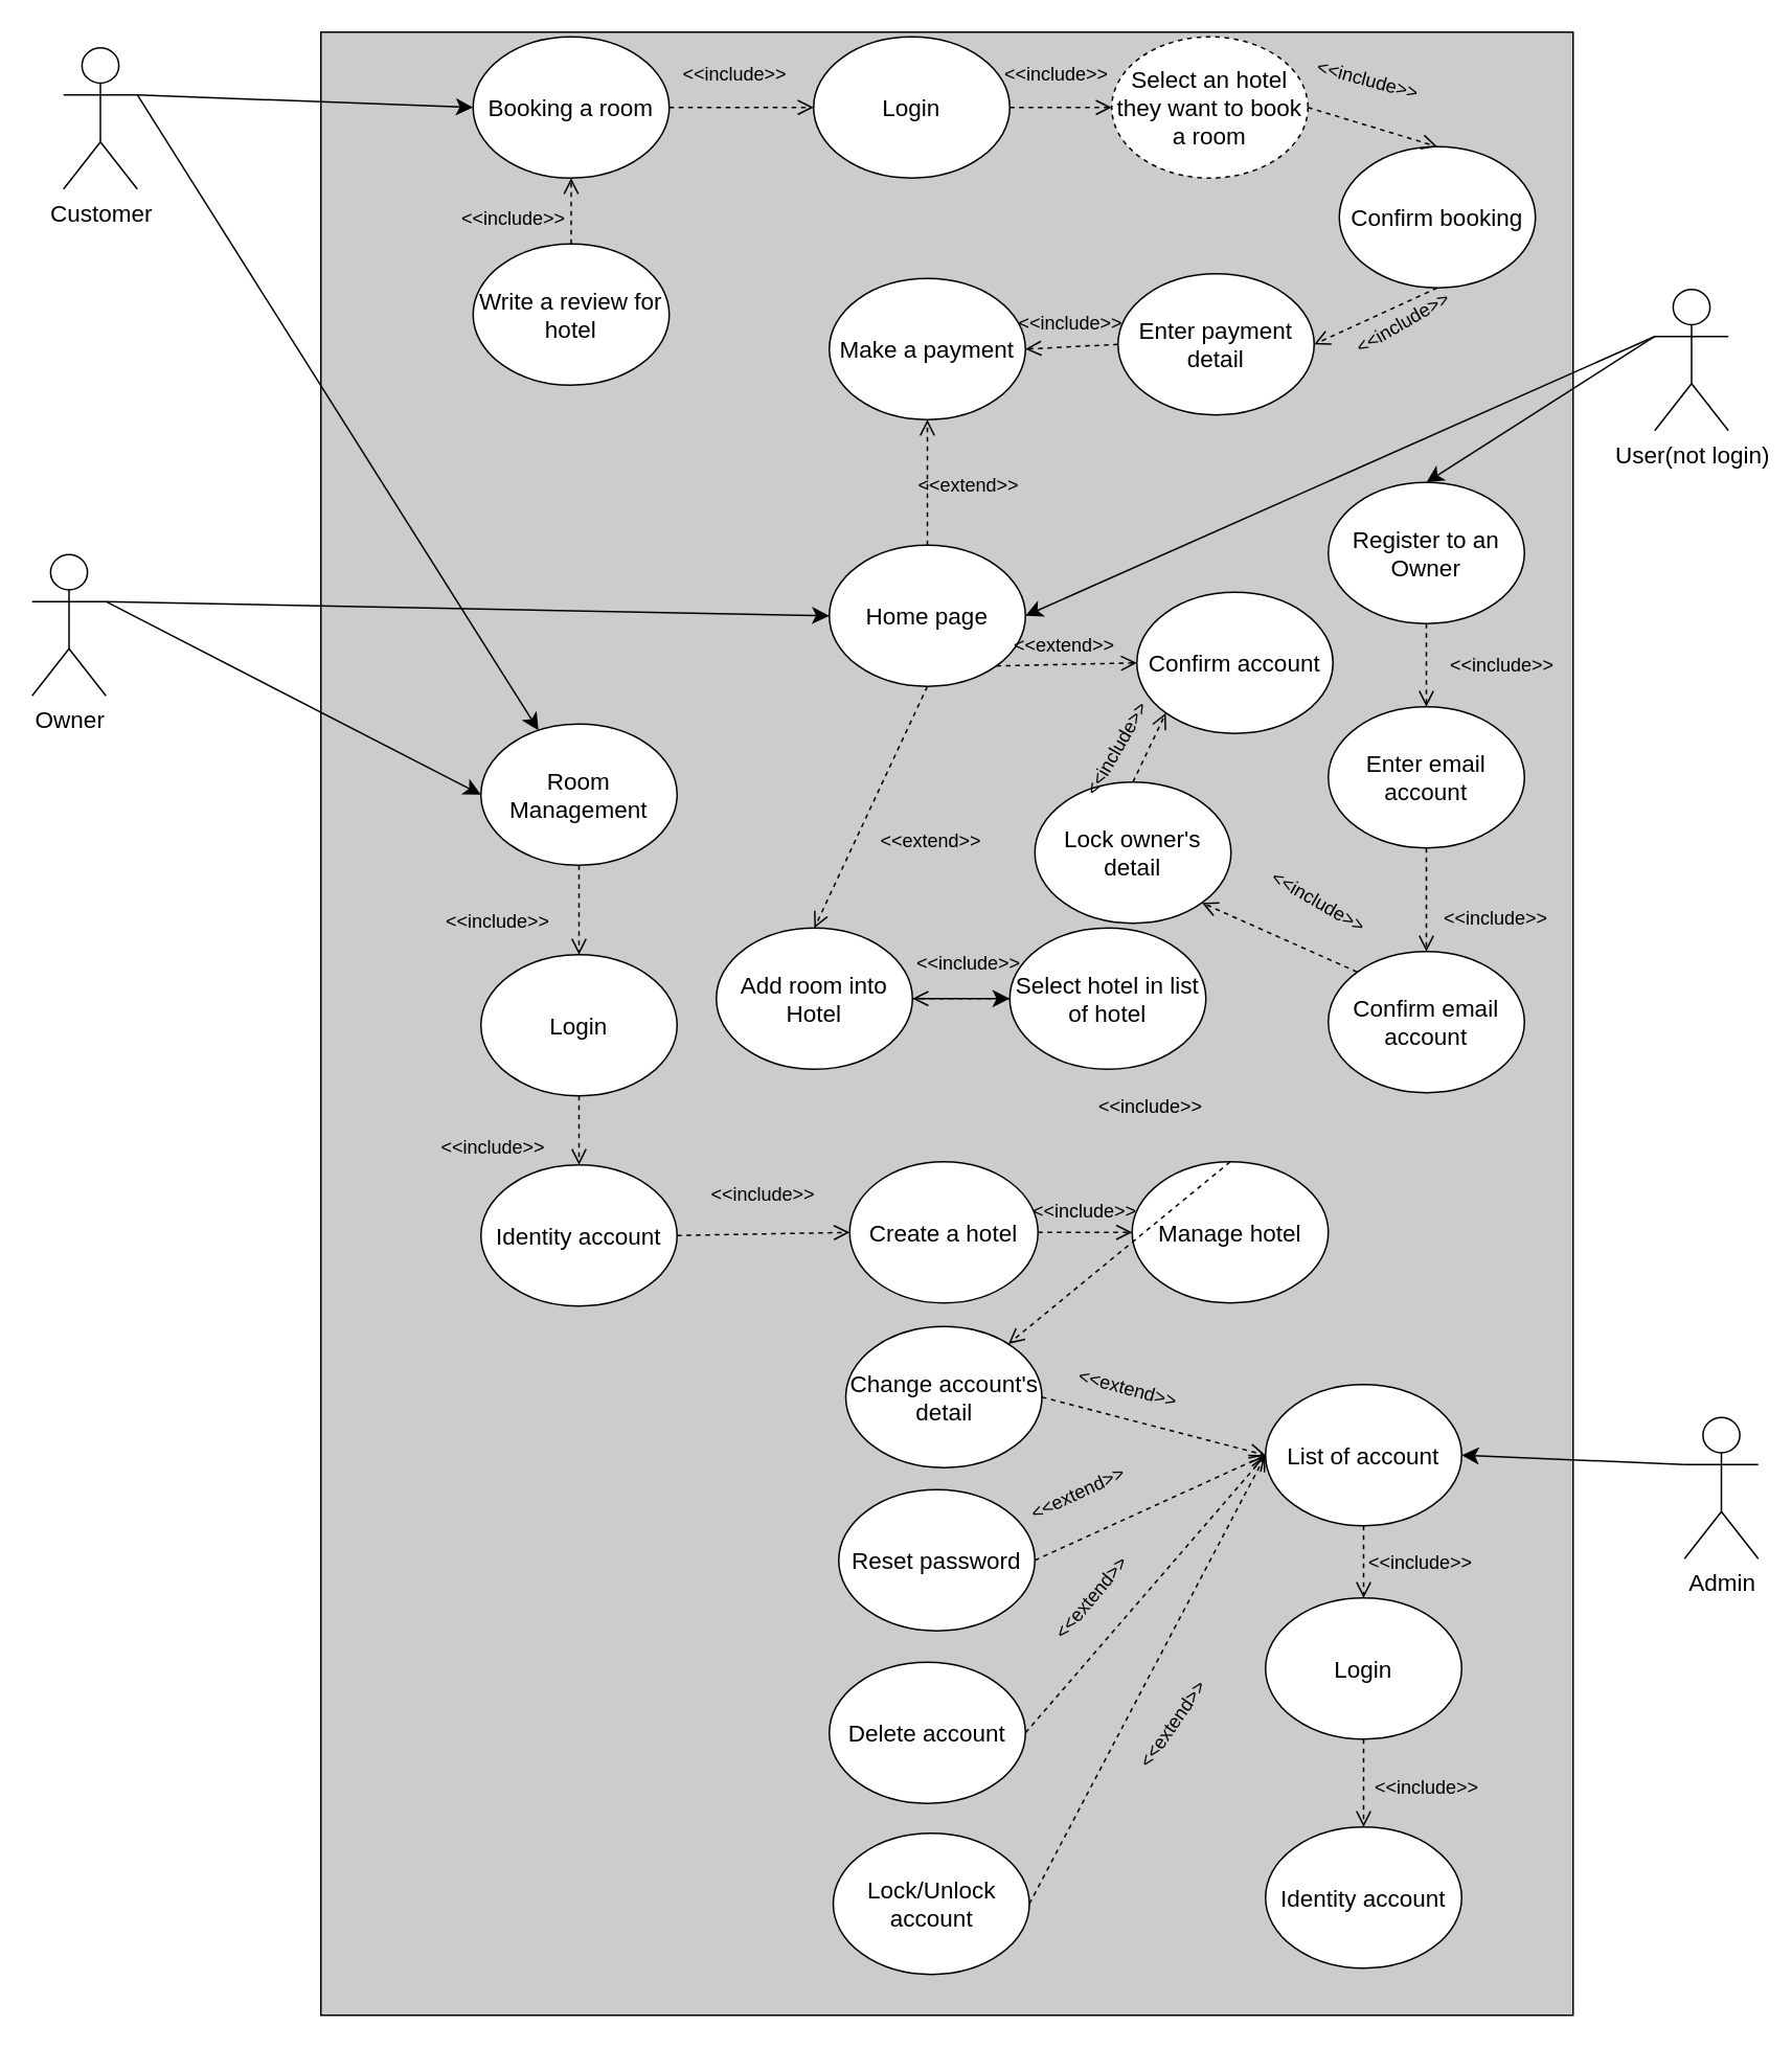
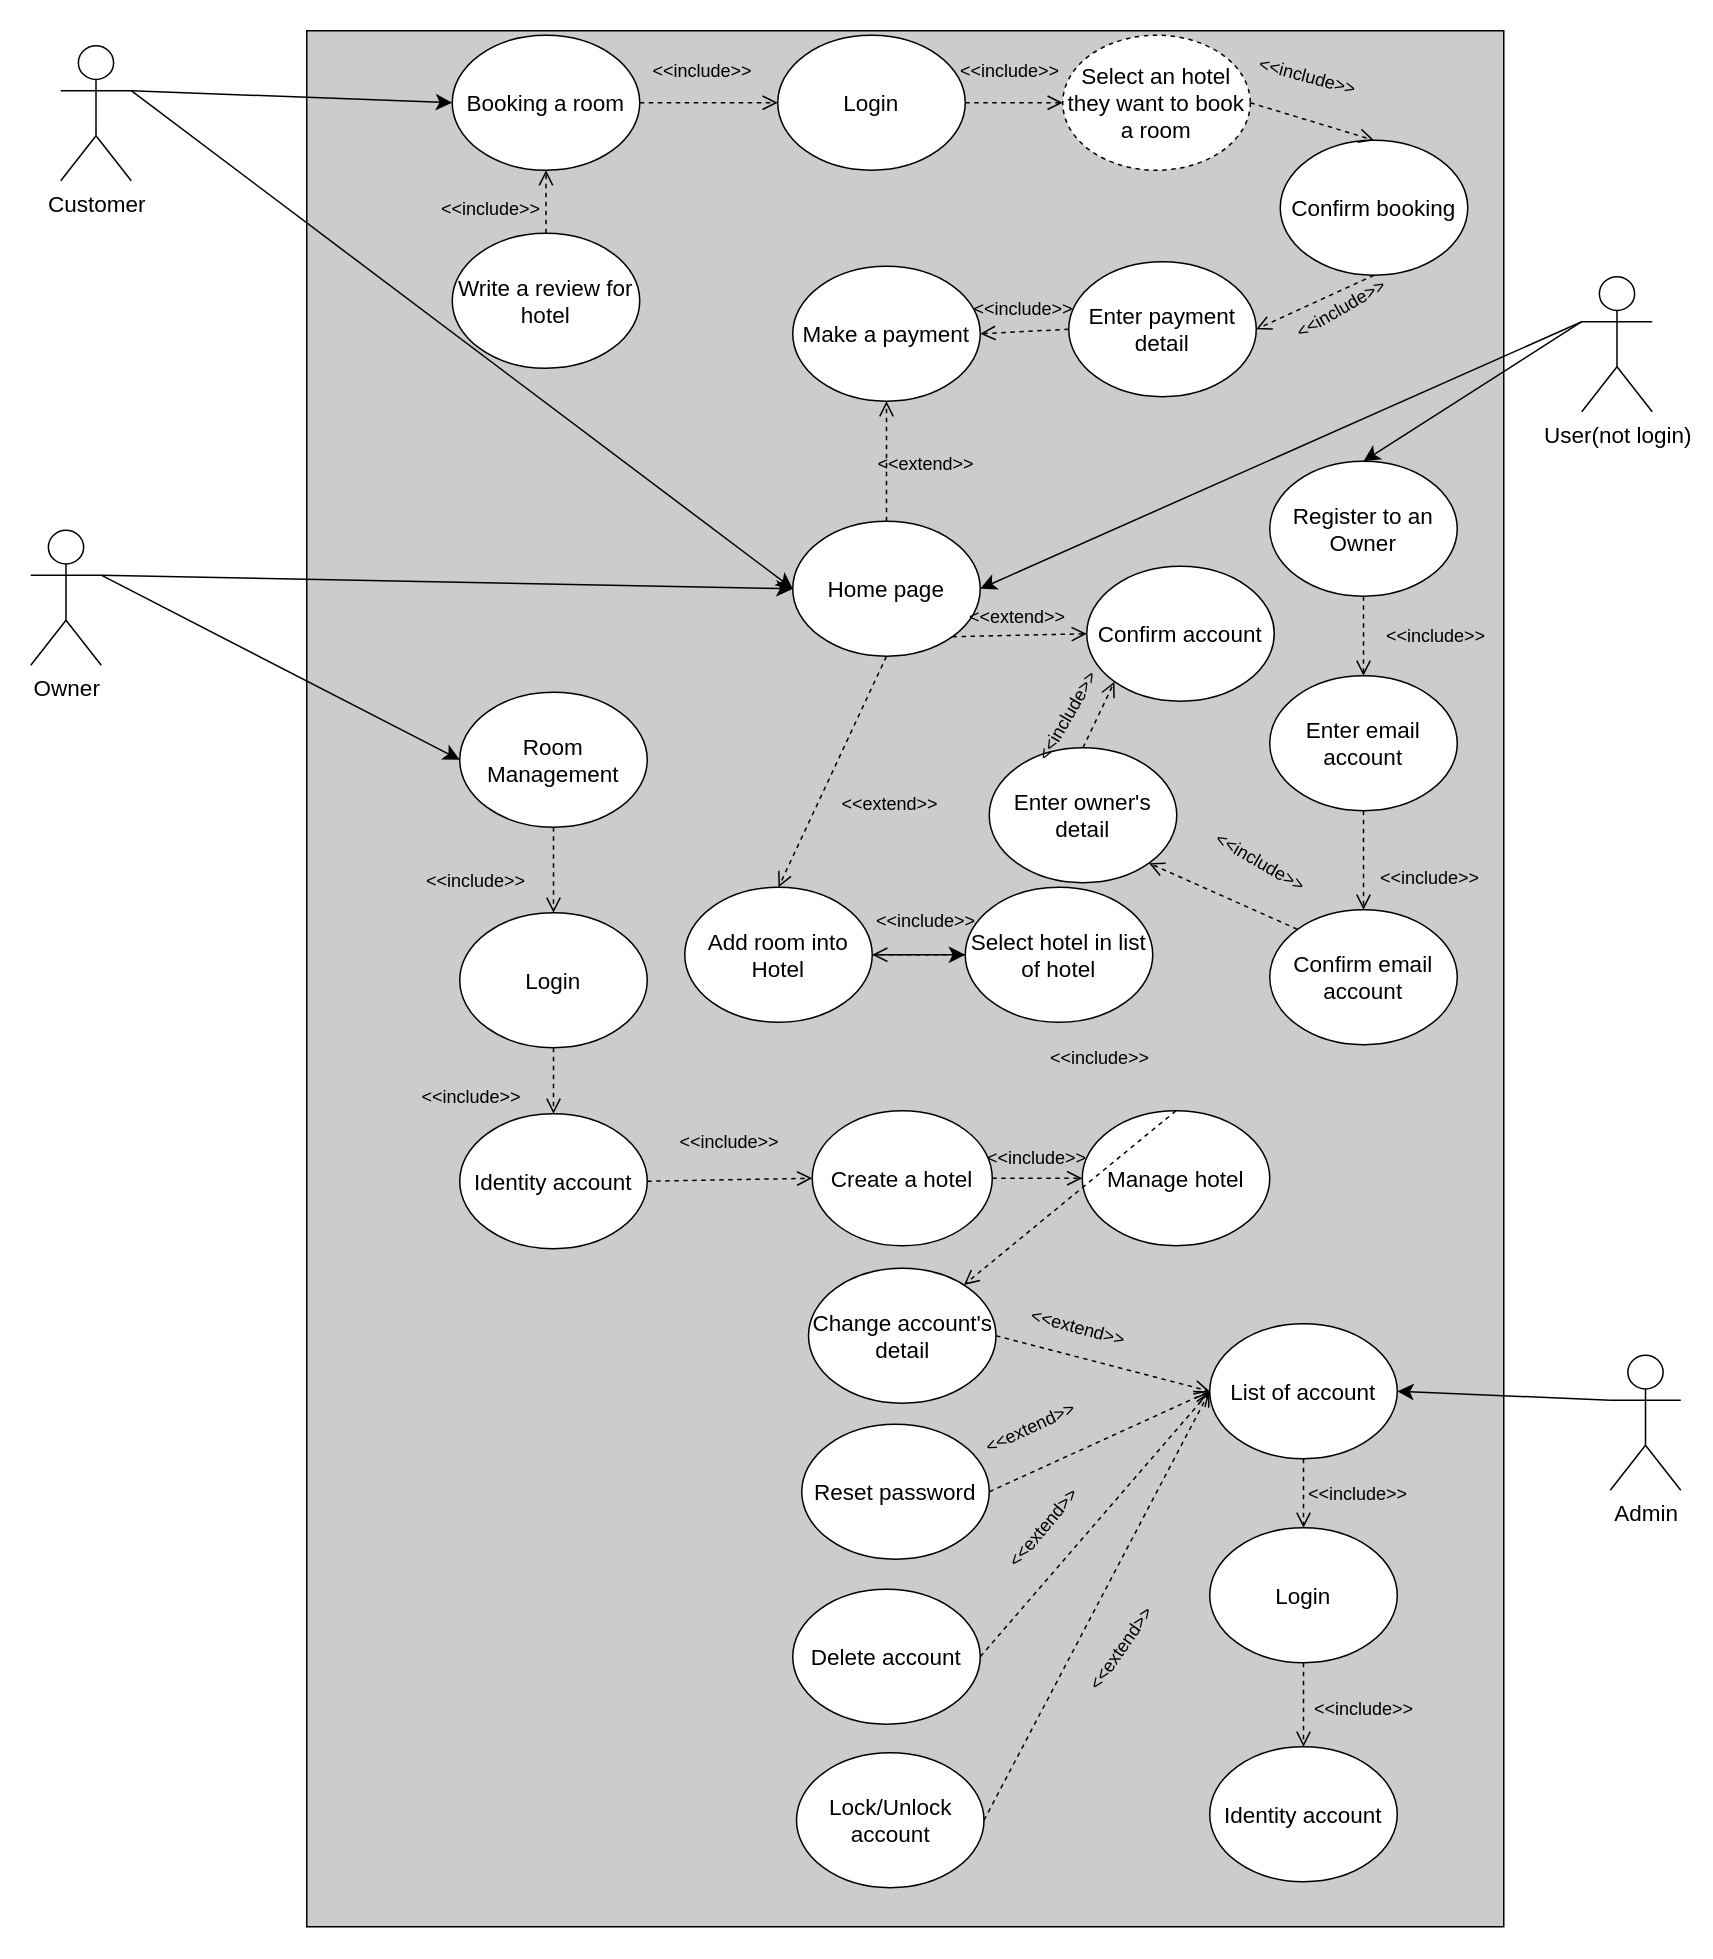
- <mxCell id="3" style="edgeStyle=none;curved=1;rounded=0;orthogonalLoop=1;jettySize=auto;html=1;exitX=1;exitY=0.333;exitDx=0;exitDy=0;exitPerimeter=0;fontSize=12;startSize=8;endSize=8;" edge="1" parent="1" source="5" target="37"><mxGeometry relative="1" as="geometry" /></mxCell>
+ <mxCell id="3" style="edgeStyle=none;curved=1;rounded=0;orthogonalLoop=1;jettySize=auto;html=1;exitX=1;exitY=0.333;exitDx=0;exitDy=0;exitPerimeter=0;entryX=0;entryY=0.5;entryDx=0;entryDy=0;fontSize=12;startSize=8;endSize=8;" edge="1" parent="1" source="5" target="14"><mxGeometry relative="1" as="geometry" /></mxCell>
- <mxCell id="60" value="&lt;span style=&quot;font-size: 15px;&quot;&gt;Lock owner's detail&lt;/span&gt;" style="ellipse;whiteSpace=wrap;html=1;" vertex="1" parent="1"><mxGeometry x="659" y="498" width="125" height="90" as="geometry" /></mxCell>
+ <mxCell id="60" value="&lt;span style=&quot;font-size: 15px;&quot;&gt;Enter owner's detail&lt;/span&gt;" style="ellipse;whiteSpace=wrap;html=1;" vertex="1" parent="1"><mxGeometry x="659" y="498" width="125" height="90" as="geometry" /></mxCell>
